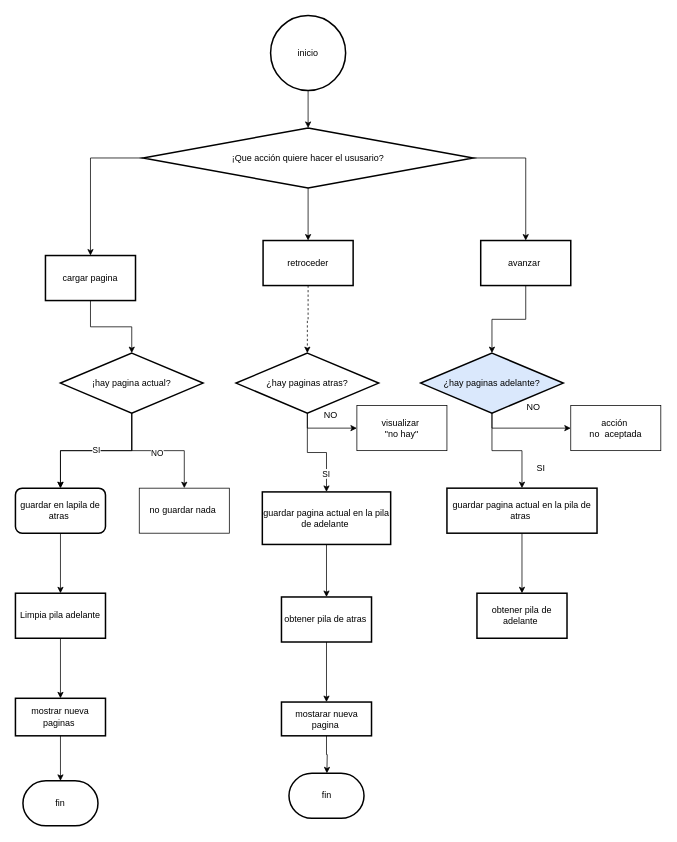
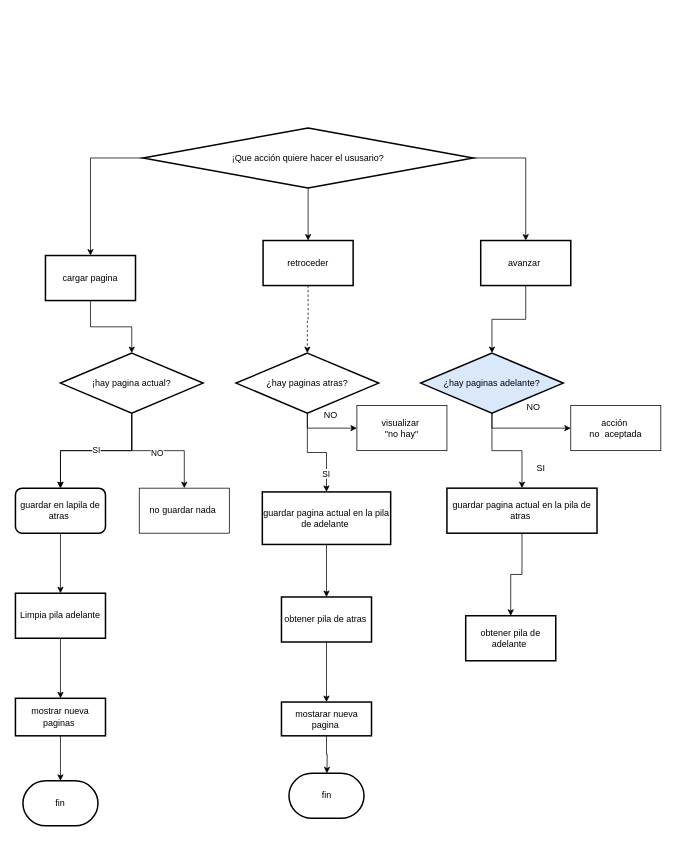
- <mxCell id="3" value="inicio" style="strokeWidth=2;html=1;shape=mxgraph.flowchart.start_2;whiteSpace=wrap;" vertex="1" parent="1"><mxGeometry x="360" y="20" width="100" height="100" as="geometry" /></mxCell>
- <mxCell id="2" value="" style="edgeStyle=orthogonalEdgeStyle;rounded=0;orthogonalLoop=1;jettySize=auto;html=1;" edge="1" parent="1" source="3" target="7"><mxGeometry relative="1" as="geometry" /></mxCell>
- <mxCell id="43" value="obtener pila de adelante&amp;nbsp;" style="whiteSpace=wrap;html=1;strokeWidth=2;" vertex="1" parent="1"><mxGeometry x="635" y="790" width="120" height="60" as="geometry" /></mxCell>
+ <mxCell id="43" value="obtener pila de adelante&amp;nbsp;" style="whiteSpace=wrap;html=1;strokeWidth=2;" vertex="1" parent="1"><mxGeometry x="620" y="820" width="120" height="60" as="geometry" /></mxCell>
